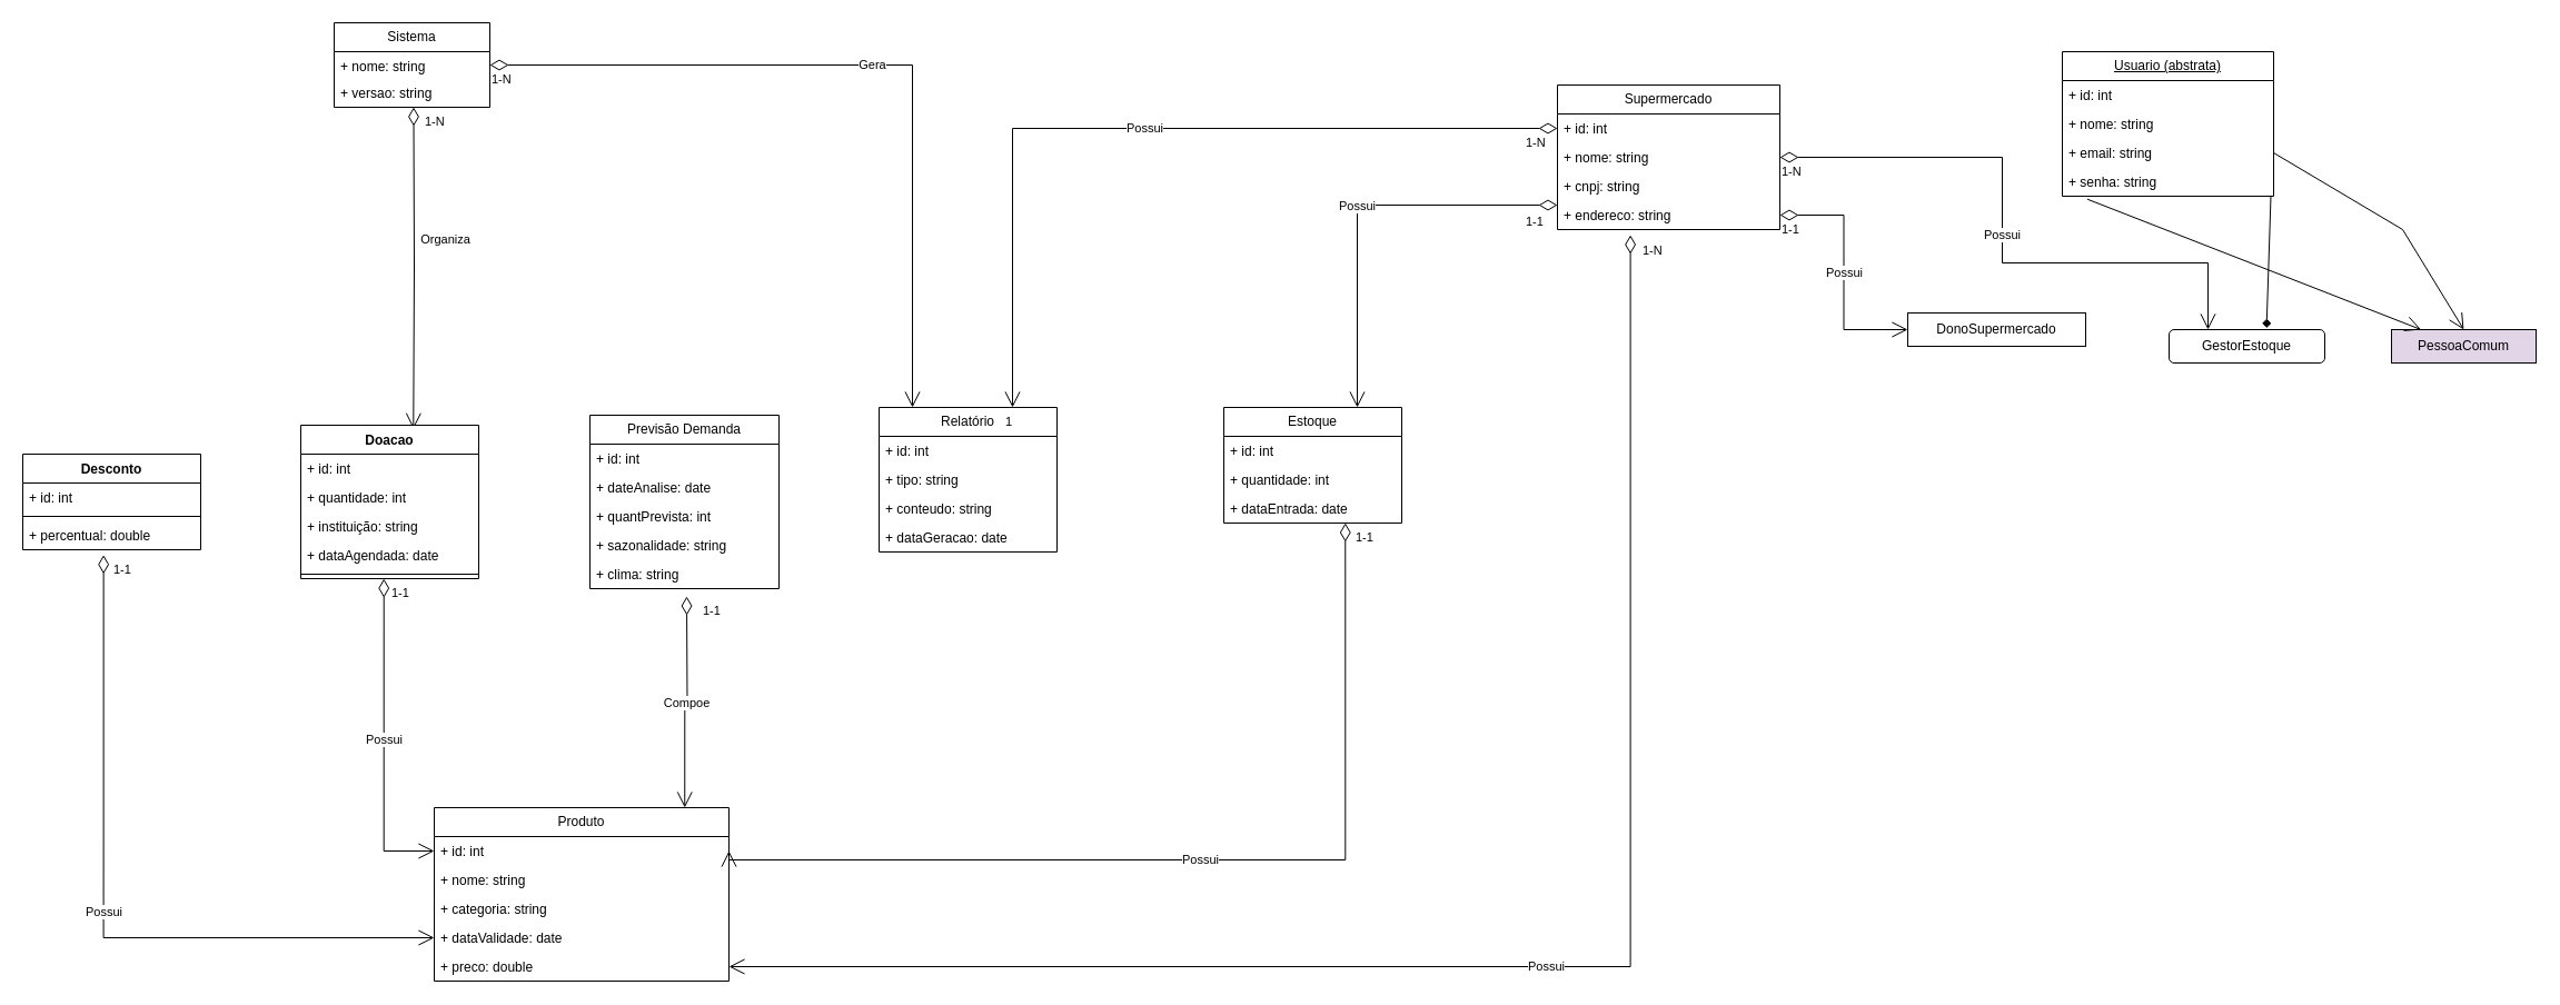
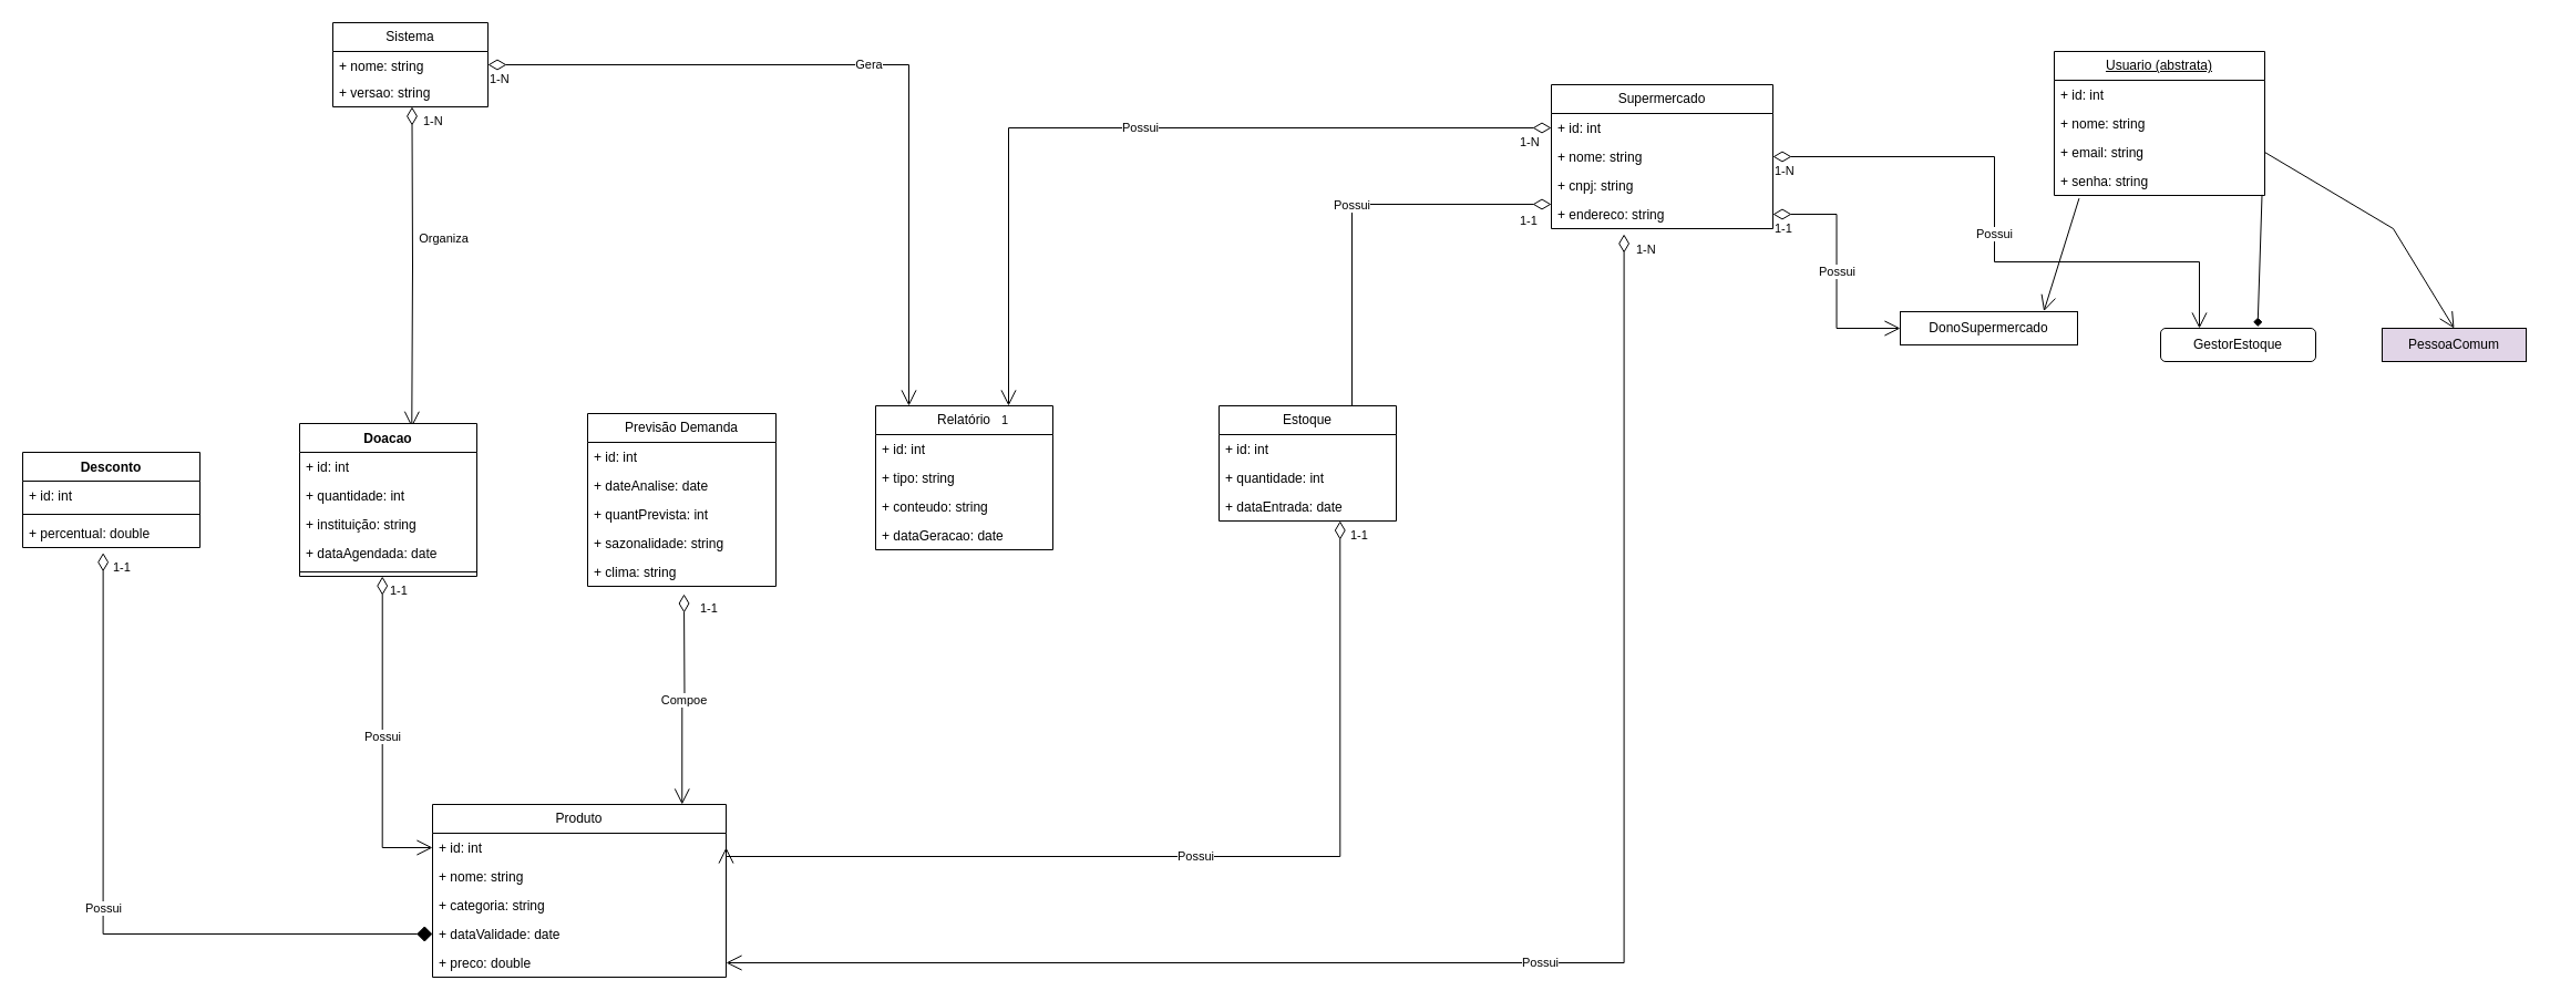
- <mxCell id="70" value="" style="endArrow=open;endFill=1;endSize=12;html=1;rounded=0;exitX=0.118;exitY=1.102;exitDx=0;exitDy=0;exitPerimeter=0;" parent="1" source="64" target="67" edge="1"><mxGeometry width="160" relative="1" as="geometry"><mxPoint x="1660" y="216" as="sourcePoint" /><mxPoint x="1810" y="286" as="targetPoint" /></mxGeometry></mxCell>
+ <mxCell id="70" value="" style="endArrow=open;endFill=1;endSize=12;html=1;rounded=0;exitX=0.118;exitY=1.102;exitDx=0;exitDy=0;exitPerimeter=0;entryX=0.81;entryY=-0.013;entryDx=0;entryDy=0;entryPerimeter=0;" parent="1" source="64" target="65" edge="1"><mxGeometry width="160" relative="1" as="geometry"><mxPoint x="1660" y="216" as="sourcePoint" /><mxPoint x="1810" y="286" as="targetPoint" /></mxGeometry></mxCell>
- <mxCell id="53" value="Possui" style="endArrow=open;html=1;endSize=12;startArrow=diamondThin;startSize=14;startFill=0;edgeStyle=orthogonalEdgeStyle;rounded=0;entryX=0.75;entryY=0;entryDx=0;entryDy=0;exitX=0;exitY=1.154;exitDx=0;exitDy=0;exitPerimeter=0;" parent="1" source="51" target="28" edge="1"><mxGeometry relative="1" as="geometry"><mxPoint x="1070" y="196" as="sourcePoint" /><mxPoint x="1230" y="196" as="targetPoint" /></mxGeometry></mxCell>
+ <mxCell id="53" value="Possui" style="endArrow=none;html=1;endSize=12;startArrow=diamondThin;startSize=14;startFill=0;edgeStyle=orthogonalEdgeStyle;rounded=0;entryX=0.75;entryY=0;entryDx=0;entryDy=0;exitX=0;exitY=1.154;exitDx=0;exitDy=0;exitPerimeter=0;" parent="1" source="51" target="28" edge="1"><mxGeometry relative="1" as="geometry"><mxPoint x="1070" y="196" as="sourcePoint" /><mxPoint x="1230" y="196" as="targetPoint" /></mxGeometry></mxCell>
- <mxCell id="44" value="Possui" style="endArrow=open;html=1;endSize=12;startArrow=diamondThin;startSize=14;startFill=0;edgeStyle=orthogonalEdgeStyle;rounded=0;exitX=0.454;exitY=1.183;exitDx=0;exitDy=0;exitPerimeter=0;entryX=0;entryY=0.5;entryDx=0;entryDy=0;" parent="1" source="10" target="36" edge="1"><mxGeometry relative="1" as="geometry"><mxPoint x="50" y="724.18" as="sourcePoint" /><mxPoint x="210" y="724.18" as="targetPoint" /><Array as="points"><mxPoint x="93" y="843" /></Array></mxGeometry></mxCell>
+ <mxCell id="44" value="Possui" style="endArrow=diamond;html=1;endSize=12;startArrow=diamondThin;startSize=14;startFill=0;edgeStyle=orthogonalEdgeStyle;rounded=0;exitX=0.454;exitY=1.183;exitDx=0;exitDy=0;exitPerimeter=0;entryX=0;entryY=0.5;entryDx=0;entryDy=0;" parent="1" source="10" target="36" edge="1"><mxGeometry relative="1" as="geometry"><mxPoint x="50" y="724.18" as="sourcePoint" /><mxPoint x="210" y="724.18" as="targetPoint" /><Array as="points"><mxPoint x="93" y="843" /></Array></mxGeometry></mxCell>
